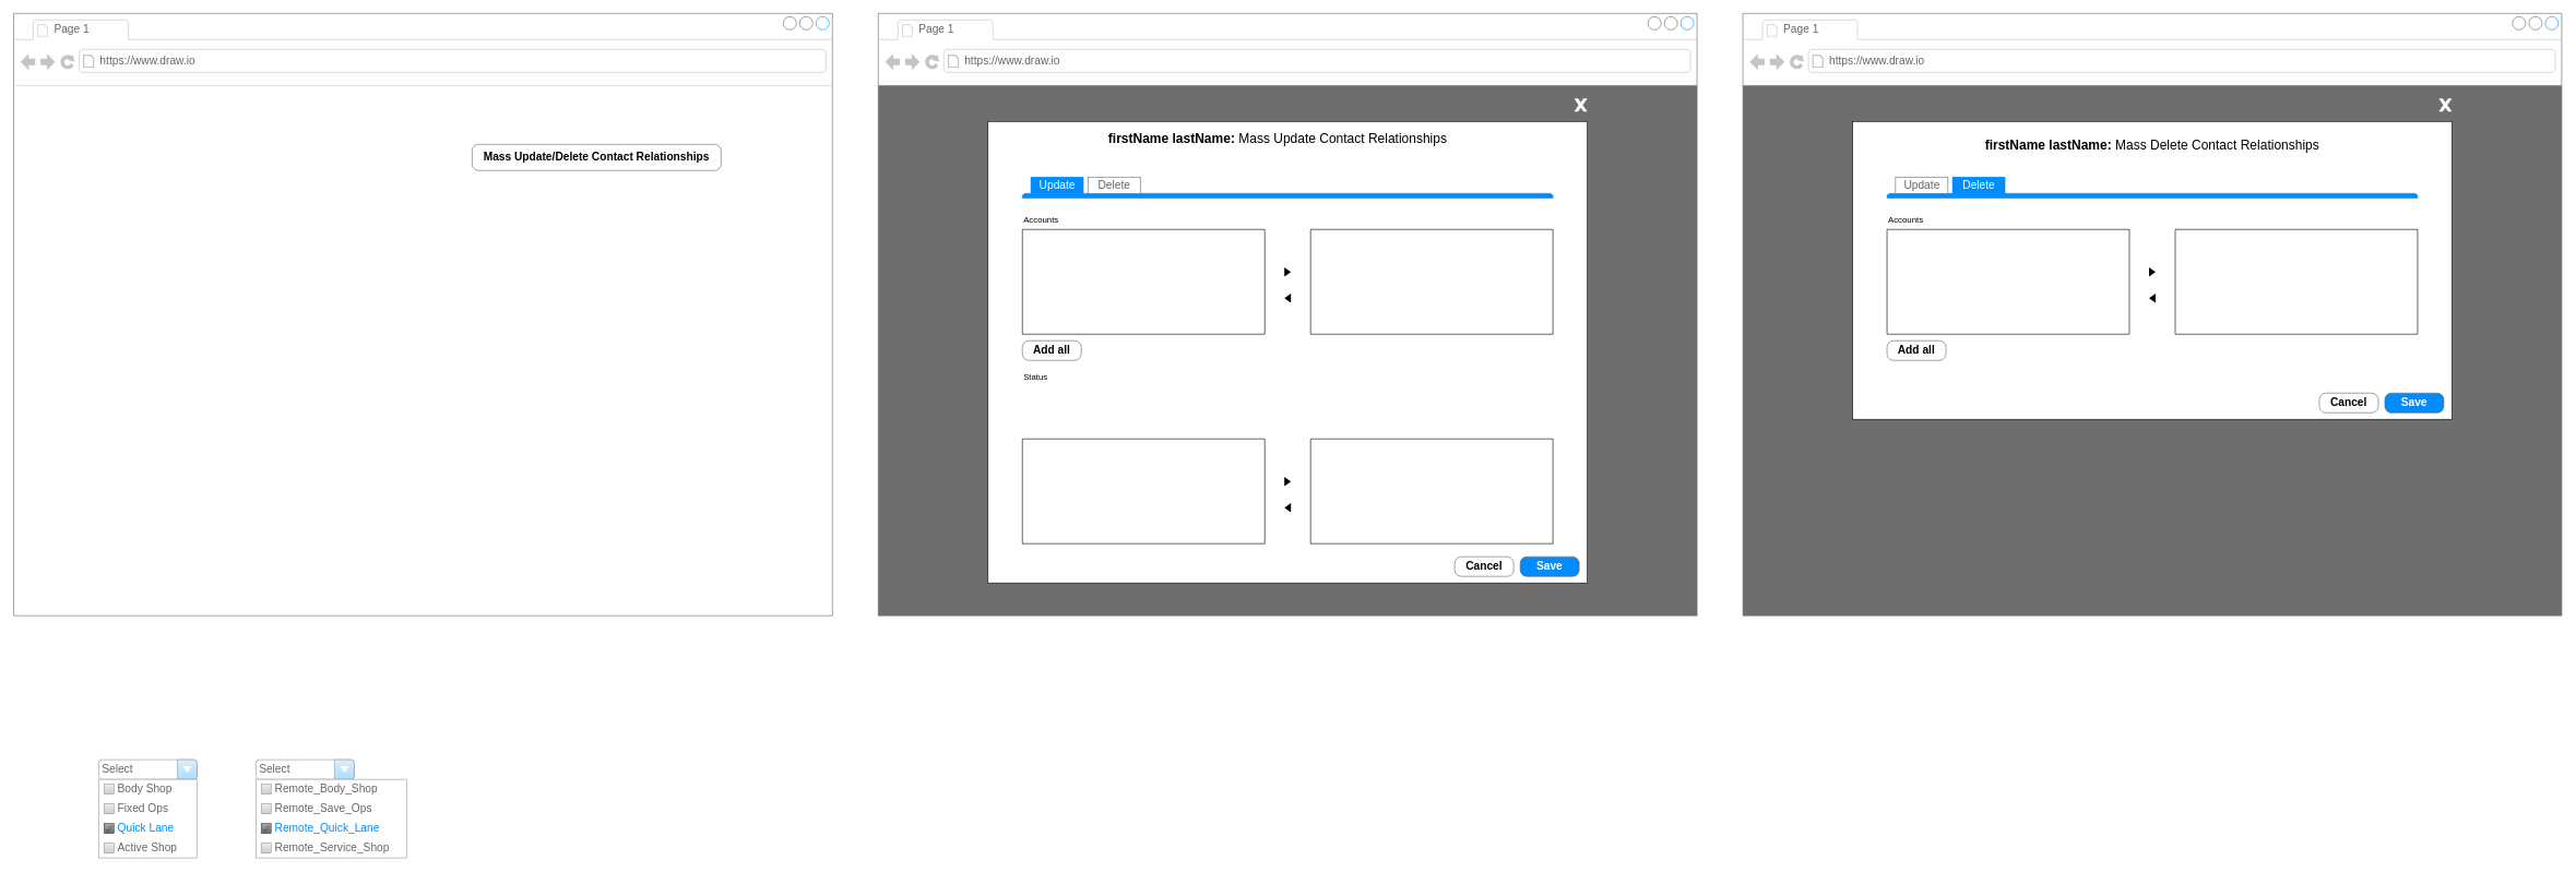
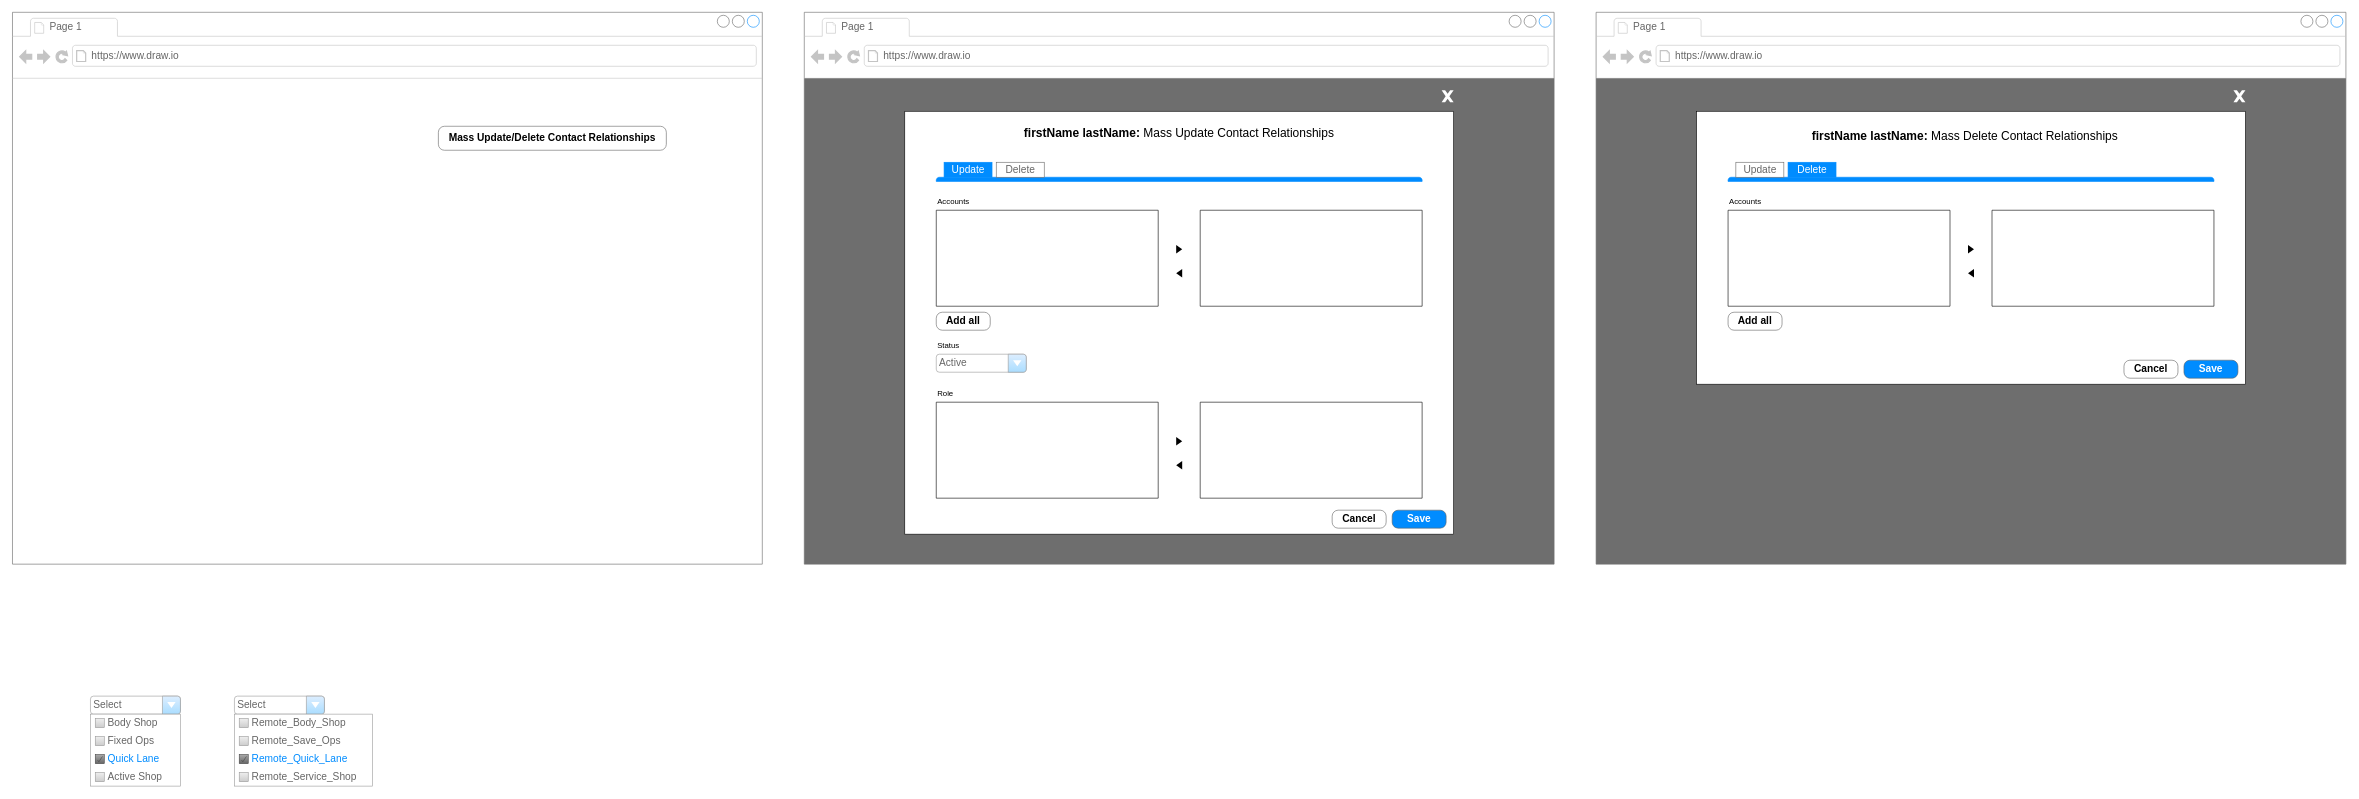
- <mxCell id="22" value="firstName lastName:&lt;span style=&quot;font-weight: normal;&quot;&gt; Mass Update Contact Relationships&lt;/span&gt;" style="text;html=1;strokeColor=none;fillColor=none;align=center;verticalAlign=middle;whiteSpace=wrap;rounded=0;fontColor=#000000;fontSize=20;fontStyle=1" parent="2" vertex="1"><mxGeometry x="334.98" y="170" width="550.04" height="40" as="geometry" /></mxCell>
+ <mxCell id="22" value="firstName lastName:&lt;span style=&quot;font-weight: normal;&quot;&gt; Mass Update Contact Relationships&lt;/span&gt;" style="text;html=1;strokeColor=none;fillColor=none;align=center;verticalAlign=middle;whiteSpace=wrap;rounded=0;fontColor=#000000;fontSize=20;fontStyle=1" parent="2" vertex="1"><mxGeometry x="349.98" y="180" width="550.04" height="40" as="geometry" /></mxCell>
- <mxCell id="41" value="firstName lastName:&lt;span style=&quot;font-weight: normal;&quot;&gt; Mass Delete Contact Relationships&lt;/span&gt;" style="text;html=1;strokeColor=none;fillColor=none;align=center;verticalAlign=middle;whiteSpace=wrap;rounded=0;fontColor=#000000;fontSize=20;fontStyle=1" parent="28" vertex="1"><mxGeometry x="349.98" y="180" width="550.04" height="40" as="geometry" /></mxCell>
+ <mxCell id="41" value="firstName lastName:&lt;span style=&quot;font-weight: normal;&quot;&gt; Mass Delete Contact Relationships&lt;/span&gt;" style="text;html=1;strokeColor=none;fillColor=none;align=center;verticalAlign=middle;whiteSpace=wrap;rounded=0;fontColor=#000000;fontSize=20;fontStyle=1" parent="28" vertex="1"><mxGeometry x="339.98" y="185" width="550.04" height="40" as="geometry" /></mxCell>
- <mxCell id="50" value="Mass Update/Delete Contact Relationships" style="strokeWidth=1;shadow=0;dashed=0;align=center;html=1;shape=mxgraph.mockup.buttons.button;strokeColor=#666666;fontColor=#000000;mainText=;buttonStyle=round;fontSize=17;fontStyle=1;fillColor=#FFFFFF;whiteSpace=wrap;" parent="47" vertex="1"><mxGeometry x="700" y="200" width="380" height="40" as="geometry" /></mxCell>
+ <mxCell id="50" value="Mass Update/Delete Contact Relationships" style="strokeWidth=1;shadow=0;dashed=0;align=center;html=1;shape=mxgraph.mockup.buttons.button;strokeColor=#666666;fontColor=#000000;mainText=;buttonStyle=round;fontSize=17;fontStyle=1;fillColor=#FFFFFF;whiteSpace=wrap;" parent="47" vertex="1"><mxGeometry x="710" y="190" width="380" height="40" as="geometry" /></mxCell>
+ <mxCell id="14" value="Active" style="strokeWidth=1;shadow=0;dashed=0;align=center;html=1;shape=mxgraph.mockup.forms.comboBox;strokeColor=#999999;fillColor=#ddeeff;align=left;fillColor2=#aaddff;mainText=;fontColor=#666666;fontSize=17;spacingLeft=3;" parent="2" vertex="1"><mxGeometry x="220.01" y="570" width="150" height="30" as="geometry" /></mxCell>
+ <mxCell id="21" value="Role" style="text;html=1;strokeColor=none;fillColor=none;align=left;verticalAlign=middle;whiteSpace=wrap;rounded=0;fontColor=#000000;fontSize=13;" parent="2" vertex="1"><mxGeometry x="220" y="620" width="70.01" height="30" as="geometry" /></mxCell>
